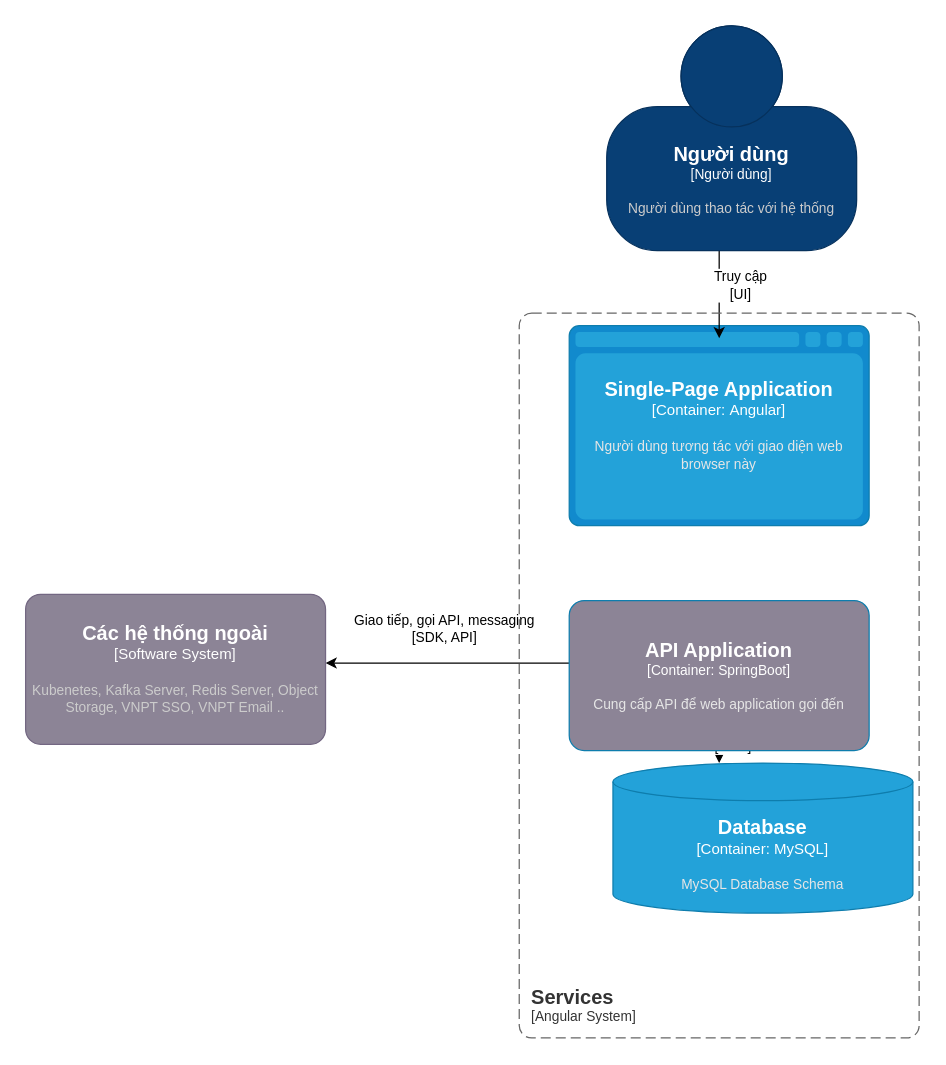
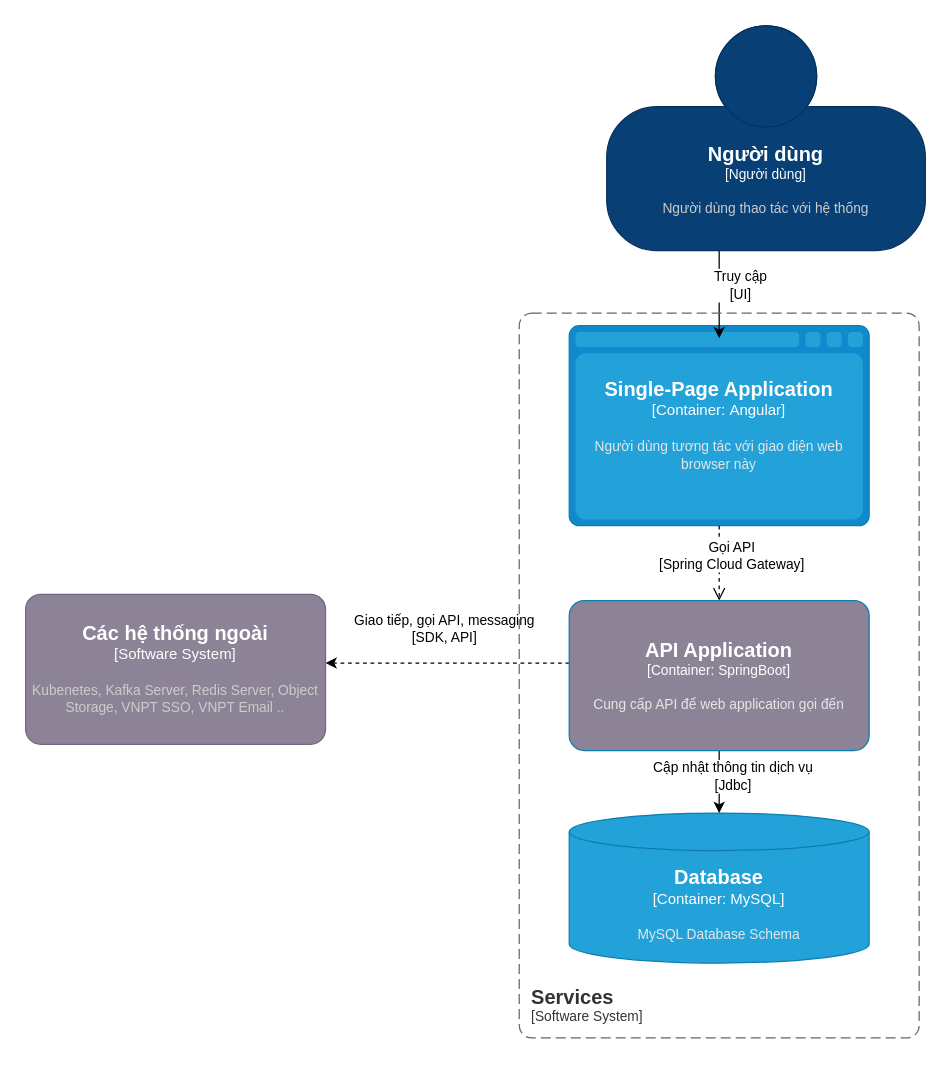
- <mxCell id="11" value="&lt;font style=&quot;font-size: 16px&quot;&gt;&lt;b&gt;Người dùng&lt;/b&gt;&lt;/font&gt;&lt;div&gt;[Người dùng]&lt;/div&gt;&lt;br&gt;&lt;div&gt;&lt;font style=&quot;font-size: 11px&quot;&gt;&lt;font color=&quot;#cccccc&quot;&gt;Người dùng thao tác với hệ thống&lt;/font&gt;&lt;/div&gt;" style="html=1;fontSize=11;dashed=0;whiteSpace=wrap;fillColor=#083F75;strokeColor=#06315C;fontColor=#ffffff;shape=mxgraph.c4.person2;align=center;metaEdit=1;points=[[0.5,0,0],[1,0.5,0],[1,0.75,0],[0.75,1,0],[0.5,1,0],[0.25,1,0],[0,0.75,0],[0,0.5,0]];resizable=0;" parent="1" vertex="1"><mxGeometry x="485" y="20" width="200" height="180" as="geometry" /></mxCell>
+ <mxCell id="11" value="&lt;font style=&quot;font-size: 16px&quot;&gt;&lt;b&gt;Người dùng&lt;/b&gt;&lt;/font&gt;&lt;div&gt;[Người dùng]&lt;/div&gt;&lt;br&gt;&lt;div&gt;&lt;font style=&quot;font-size: 11px&quot;&gt;&lt;font color=&quot;#cccccc&quot;&gt;Người dùng thao tác với hệ thống&lt;/font&gt;&lt;/div&gt;" style="html=1;fontSize=11;dashed=0;whiteSpace=wrap;fillColor=#083F75;strokeColor=#06315C;fontColor=#ffffff;shape=mxgraph.c4.person2;align=center;metaEdit=1;points=[[0.5,0,0],[1,0.5,0],[1,0.75,0],[0.75,1,0],[0.5,1,0],[0.25,1,0],[0,0.75,0],[0,0.5,0]];resizable=0;" parent="1" vertex="1"><mxGeometry x="485" y="20" width="255" height="180" as="geometry" /></mxCell>
+ <mxCell id="14" value="Gọi API&lt;br&gt;[Spring Cloud Gateway]" style="html=1;verticalAlign=bottom;endArrow=open;dashed=1;endSize=8;edgeStyle=elbowEdgeStyle;elbow=vertical;curved=0;rounded=0;" edge="1" parent="1" source="3" target="8"><mxGeometry x="0.333" y="10" relative="1" as="geometry"><mxPoint x="355" y="430" as="sourcePoint" /><mxPoint x="275" y="430" as="targetPoint" /><mxPoint as="offset" /></mxGeometry></mxCell>
- <mxCell id="6" style="edgeStyle=orthogonalEdgeStyle;rounded=0;orthogonalLoop=1;jettySize=auto;html=1;" parent="1" source="8" target="13" edge="1"><mxGeometry relative="1" as="geometry"><Array as="points"><mxPoint x="395" y="530" /><mxPoint x="395" y="530" /></Array></mxGeometry></mxCell>
+ <mxCell id="6" style="edgeStyle=orthogonalEdgeStyle;rounded=0;orthogonalLoop=1;jettySize=auto;html=1;dashed=1;" parent="1" source="8" target="13" edge="1"><mxGeometry relative="1" as="geometry"><Array as="points"><mxPoint x="395" y="530" /><mxPoint x="395" y="530" /></Array></mxGeometry></mxCell>
- <mxCell id="2" value="&lt;font style=&quot;font-size: 16px&quot;&gt;&lt;b&gt;Database&lt;/b&gt;&lt;/font&gt;&lt;div&gt;[Container:&amp;nbsp;MySQL]&lt;/div&gt;&lt;br&gt;&lt;div&gt;&lt;font style=&quot;font-size: 11px&quot;&gt;&lt;font color=&quot;#E6E6E6&quot;&gt;MySQL Database Schema&lt;/font&gt;&lt;/div&gt;" style="shape=cylinder3;size=15;whiteSpace=wrap;html=1;boundedLbl=1;rounded=0;labelBackgroundColor=none;fillColor=#23A2D9;fontSize=12;fontColor=#ffffff;align=center;strokeColor=#0E7DAD;metaEdit=1;points=[[0.5,0,0],[1,0.25,0],[1,0.5,0],[1,0.75,0],[0.5,1,0],[0,0.75,0],[0,0.5,0],[0,0.25,0]];resizable=0;" parent="1" vertex="1"><mxGeometry x="490" y="610" width="240" height="120" as="geometry" /></mxCell>
+ <mxCell id="2" value="&lt;font style=&quot;font-size: 16px&quot;&gt;&lt;b&gt;Database&lt;/b&gt;&lt;/font&gt;&lt;div&gt;[Container:&amp;nbsp;MySQL]&lt;/div&gt;&lt;br&gt;&lt;div&gt;&lt;font style=&quot;font-size: 11px&quot;&gt;&lt;font color=&quot;#E6E6E6&quot;&gt;MySQL Database Schema&lt;/font&gt;&lt;/div&gt;" style="shape=cylinder3;size=15;whiteSpace=wrap;html=1;boundedLbl=1;rounded=0;labelBackgroundColor=none;fillColor=#23A2D9;fontSize=12;fontColor=#ffffff;align=center;strokeColor=#0E7DAD;metaEdit=1;points=[[0.5,0,0],[1,0.25,0],[1,0.5,0],[1,0.75,0],[0.5,1,0],[0,0.75,0],[0,0.5,0],[0,0.25,0]];resizable=0;" parent="1" vertex="1"><mxGeometry x="455" y="650" width="240" height="120" as="geometry" /></mxCell>
- <mxCell id="12" value="&lt;font style=&quot;font-size: 16px&quot;&gt;&lt;b&gt;&lt;div style=&quot;text-align: left&quot;&gt;Services&lt;/div&gt;&lt;/b&gt;&lt;/font&gt;&lt;div style=&quot;text-align: left&quot;&gt;[Angular System]&lt;/div&gt;" style="rounded=1;fontSize=11;whiteSpace=wrap;html=1;dashed=1;arcSize=20;fillColor=none;strokeColor=#666666;fontColor=#333333;labelBackgroundColor=none;align=left;verticalAlign=bottom;labelBorderColor=none;spacingTop=0;spacing=10;dashPattern=8 4;metaEdit=1;rotatable=0;perimeter=rectanglePerimeter;noLabel=0;labelPadding=0;allowArrows=0;connectable=0;expand=0;recursiveResize=0;editable=1;pointerEvents=0;absoluteArcSize=1;points=[[0.25,0,0],[0.5,0,0],[0.75,0,0],[1,0.25,0],[1,0.5,0],[1,0.75,0],[0.75,1,0],[0.5,1,0],[0.25,1,0],[0,0.75,0],[0,0.5,0],[0,0.25,0]];" parent="1" vertex="1"><mxGeometry x="415" y="250" width="320" height="580" as="geometry" /></mxCell>
+ <mxCell id="12" value="&lt;font style=&quot;font-size: 16px&quot;&gt;&lt;b&gt;&lt;div style=&quot;text-align: left&quot;&gt;Services&lt;/div&gt;&lt;/b&gt;&lt;/font&gt;&lt;div style=&quot;text-align: left&quot;&gt;[Software System]&lt;/div&gt;" style="rounded=1;fontSize=11;whiteSpace=wrap;html=1;dashed=1;arcSize=20;fillColor=none;strokeColor=#666666;fontColor=#333333;labelBackgroundColor=none;align=left;verticalAlign=bottom;labelBorderColor=none;spacingTop=0;spacing=10;dashPattern=8 4;metaEdit=1;rotatable=0;perimeter=rectanglePerimeter;noLabel=0;labelPadding=0;allowArrows=0;connectable=0;expand=0;recursiveResize=0;editable=1;pointerEvents=0;absoluteArcSize=1;points=[[0.25,0,0],[0.5,0,0],[0.75,0,0],[1,0.25,0],[1,0.5,0],[1,0.75,0],[0.75,1,0],[0.5,1,0],[0.25,1,0],[0,0.75,0],[0,0.5,0],[0,0.25,0]];" parent="1" vertex="1"><mxGeometry x="415" y="250" width="320" height="580" as="geometry" /></mxCell>
